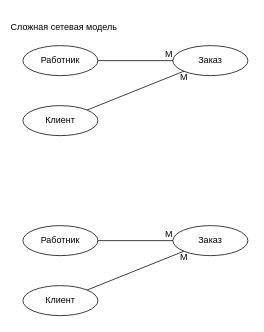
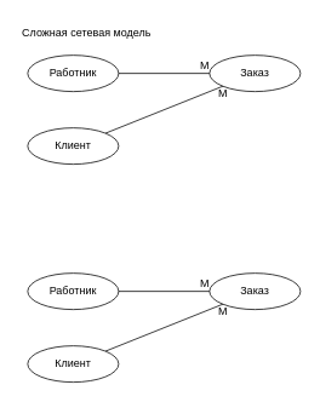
- <mxCell id="2" value="Сложная сетевая модель" style="text;html=1;strokeColor=none;fillColor=none;align=center;verticalAlign=middle;whiteSpace=wrap;rounded=0;" parent="1" vertex="1"><mxGeometry x="10" y="20" width="150" height="30" as="geometry" /></mxCell>
+ <mxCell id="2" value="Сложная сетевая модель" style="text;html=1;strokeColor=none;fillColor=none;align=center;verticalAlign=middle;whiteSpace=wrap;rounded=0;" parent="1" vertex="1"><mxGeometry x="20" width="150" height="30" as="geometry" y="20" /></mxCell>
